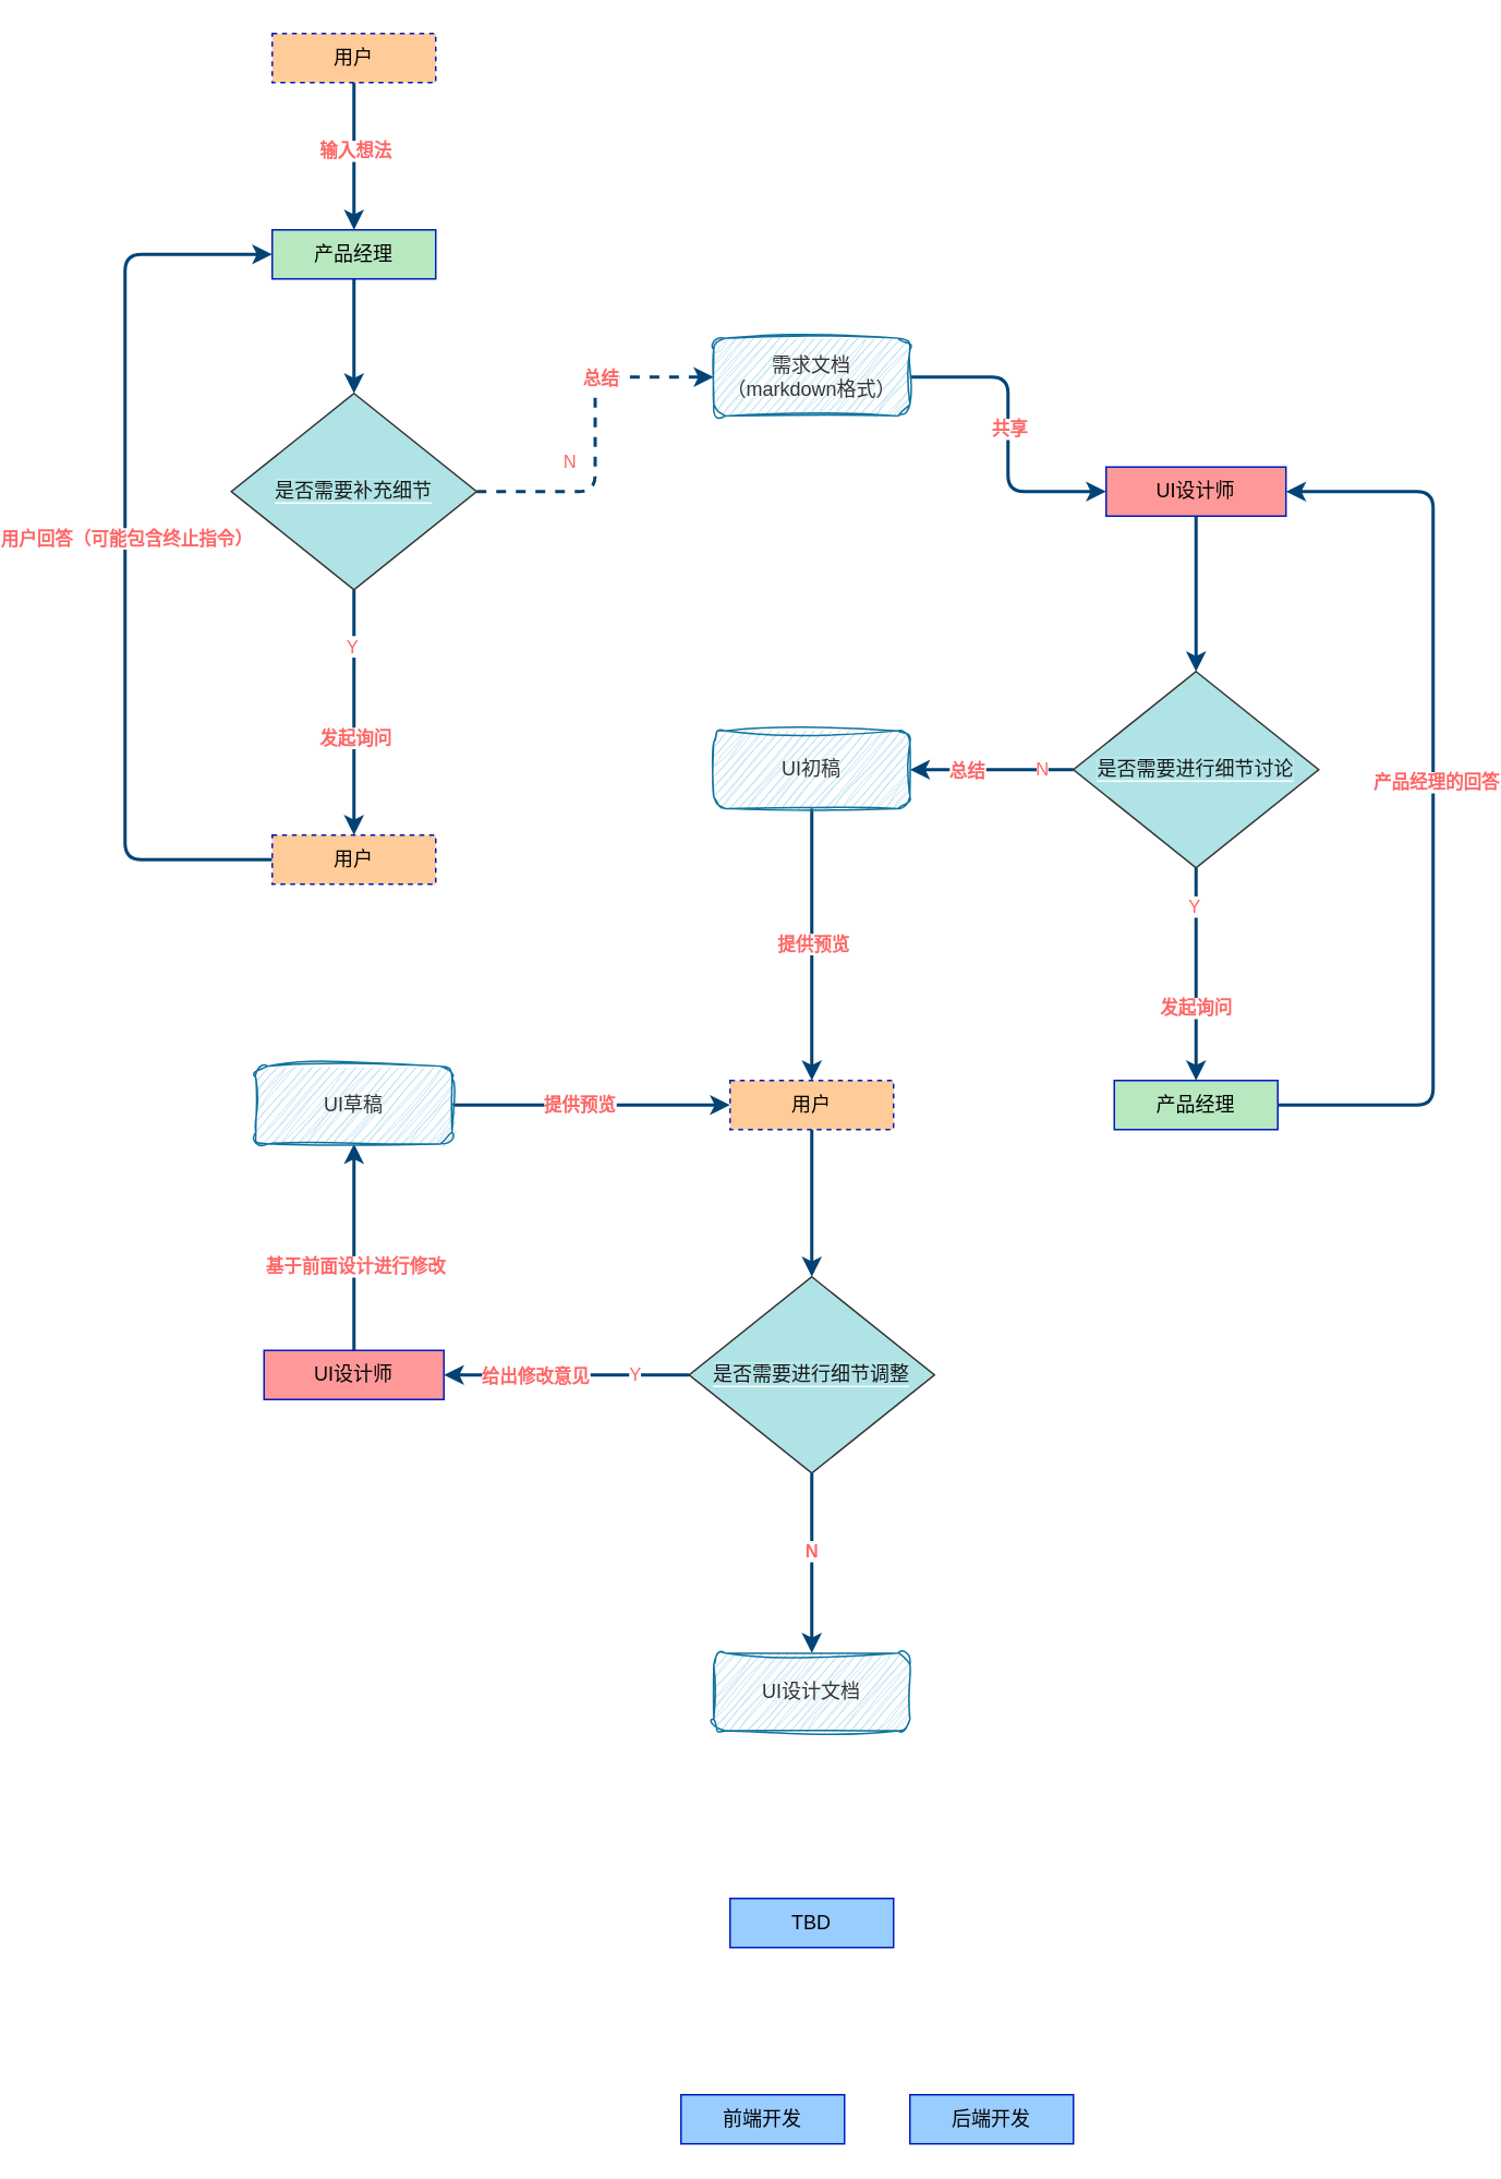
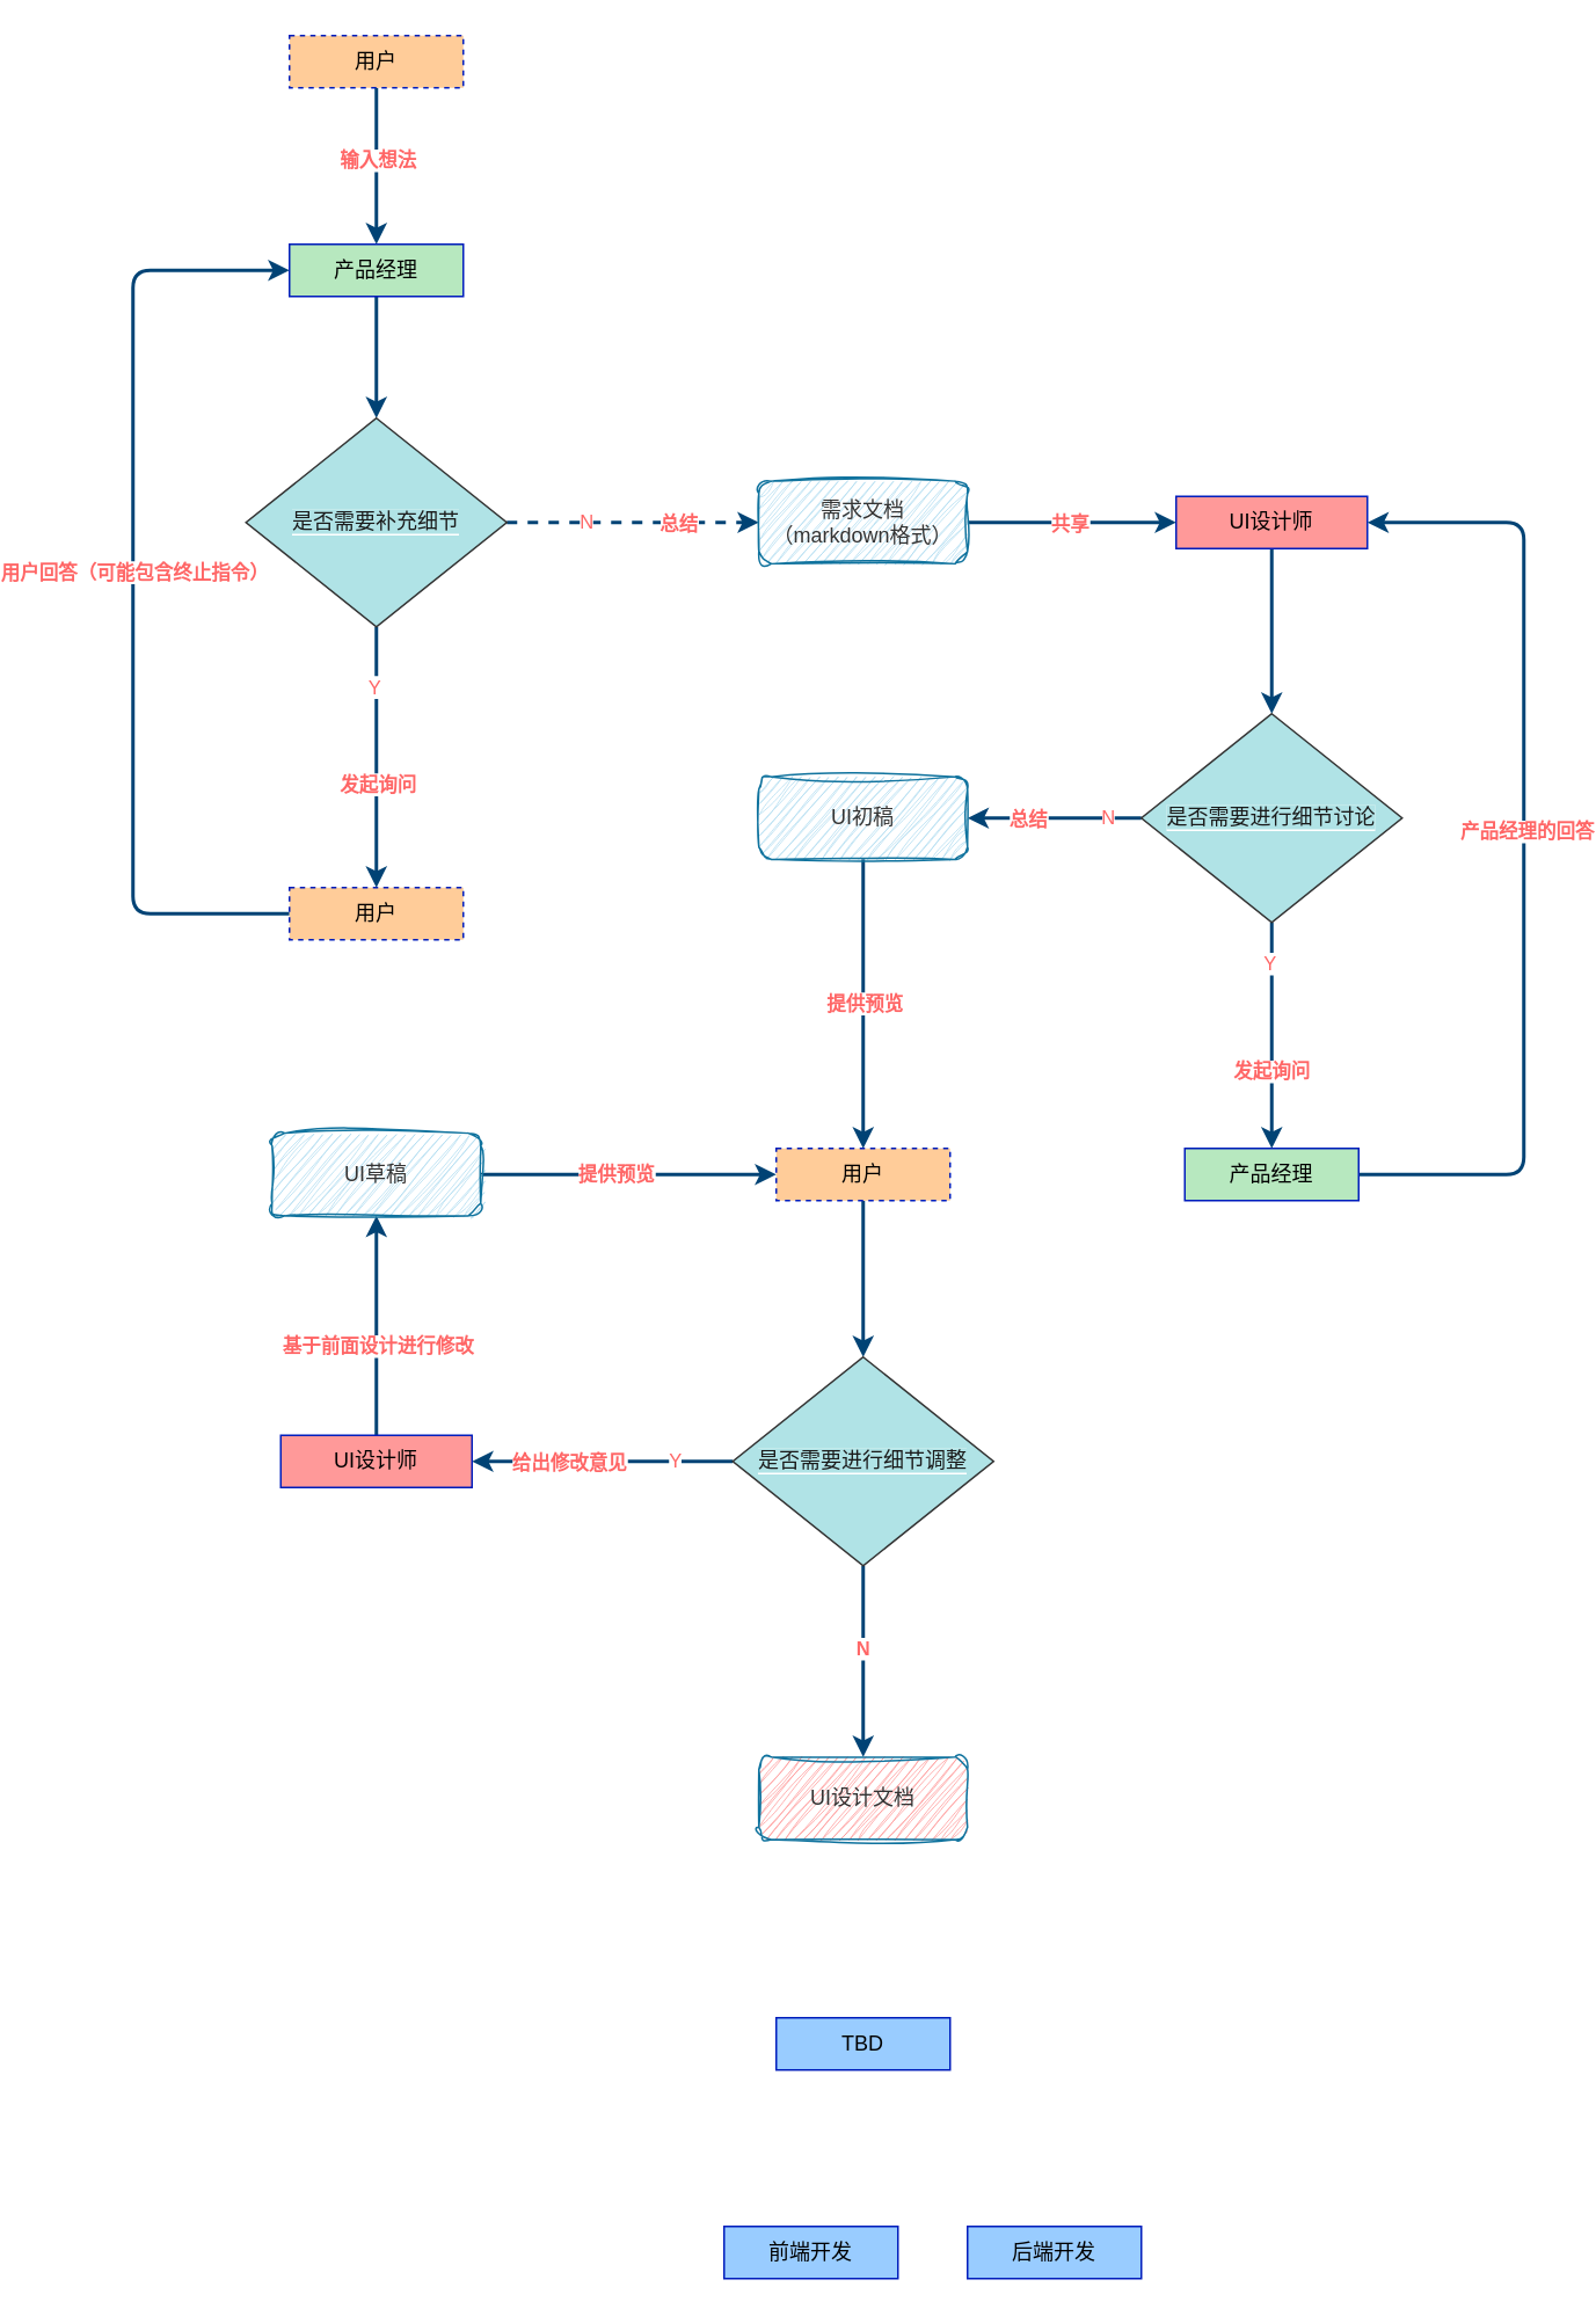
- <mxCell id="23" value="&lt;font color=&quot;#333333&quot;&gt;需求文档&lt;br&gt;（markdown格式）&lt;br&gt;&lt;/font&gt;" style="rounded=1;whiteSpace=wrap;html=1;strokeColor=#10739e;fillColor=#b1ddf0;glass=0;sketch=1;curveFitting=1;jiggle=2;" vertex="1" parent="1"><mxGeometry x="380" y="206.25" width="120" height="47.5" as="geometry" /></mxCell>
+ <mxCell id="23" value="&lt;font color=&quot;#333333&quot;&gt;需求文档&lt;br&gt;（markdown格式）&lt;br&gt;&lt;/font&gt;" style="rounded=1;whiteSpace=wrap;html=1;strokeColor=#10739e;fillColor=#b1ddf0;glass=0;sketch=1;curveFitting=1;jiggle=2;" vertex="1" parent="1"><mxGeometry x="380" y="276.25" width="120" height="47.5" as="geometry" /></mxCell>
- <mxCell id="51" value="&lt;font color=&quot;#333333&quot;&gt;UI设计文档&lt;br&gt;&lt;/font&gt;" style="rounded=1;whiteSpace=wrap;html=1;strokeColor=#10739e;fillColor=#b1ddf0;glass=0;sketch=1;curveFitting=1;jiggle=2;" vertex="1" parent="1"><mxGeometry x="380" y="1010" width="120" height="47.5" as="geometry" /></mxCell>
+ <mxCell id="51" value="&lt;font color=&quot;#333333&quot;&gt;UI设计文档&lt;br&gt;&lt;/font&gt;" style="rounded=1;whiteSpace=wrap;html=1;strokeColor=#10739e;fillColor=#ff9999;glass=0;sketch=1;curveFitting=1;jiggle=2;" vertex="1" parent="1"><mxGeometry x="380" y="1010" width="120" height="47.5" as="geometry" /></mxCell>
